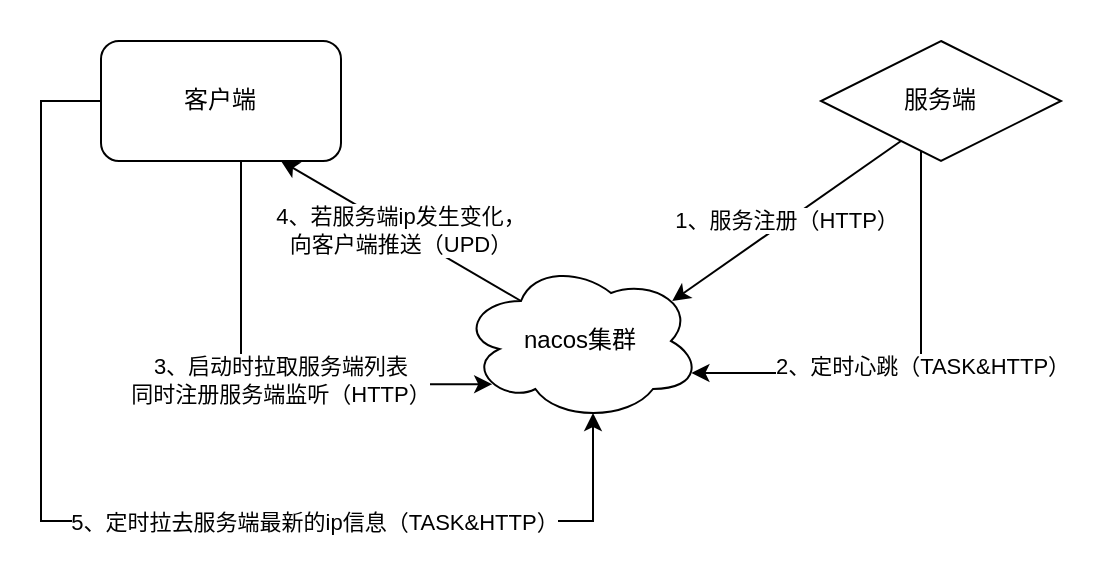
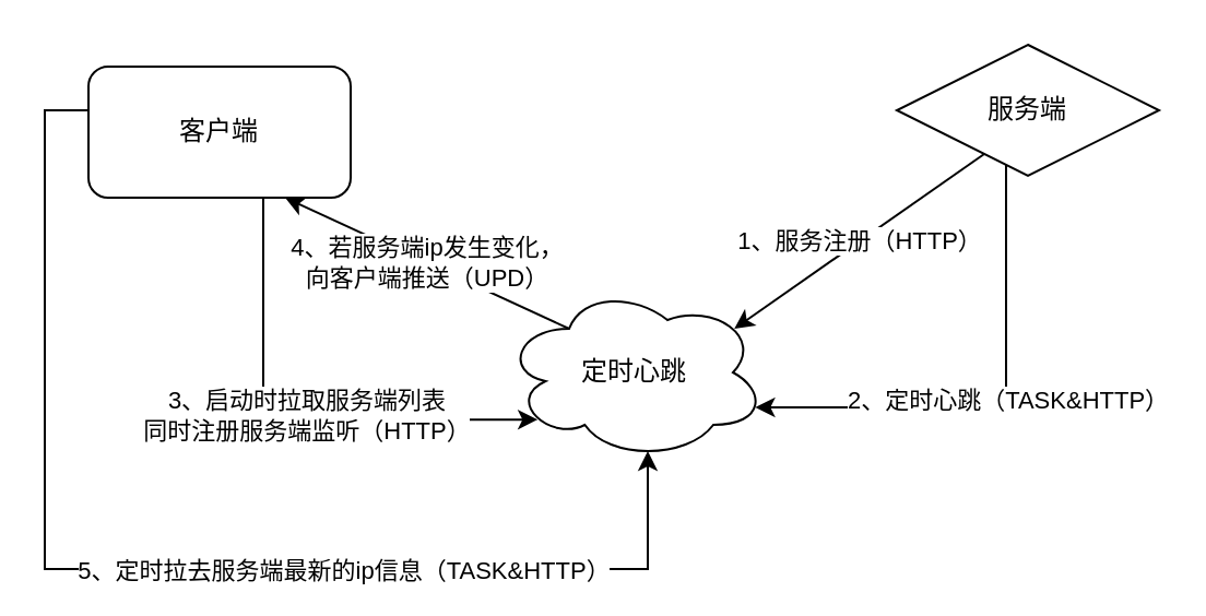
- <mxCell id="7" value="客户端" style="rounded=1;whiteSpace=wrap;html=1;" vertex="1" parent="1"><mxGeometry x="50" y="20" width="120" height="60" as="geometry" /></mxCell>
+ <mxCell id="7" value="客户端" style="rounded=1;whiteSpace=wrap;html=1;" vertex="1" parent="1"><mxGeometry x="40" y="30" width="120" height="60" as="geometry" /></mxCell>
- <mxCell id="2" value="nacos集群" style="ellipse;shape=cloud;whiteSpace=wrap;html=1;" vertex="1" parent="1"><mxGeometry x="230" y="130" width="120" height="80" as="geometry" /></mxCell>
+ <mxCell id="2" value="定时心跳" style="ellipse;shape=cloud;whiteSpace=wrap;html=1;" vertex="1" parent="1"><mxGeometry x="230" y="130" width="120" height="80" as="geometry" /></mxCell>
